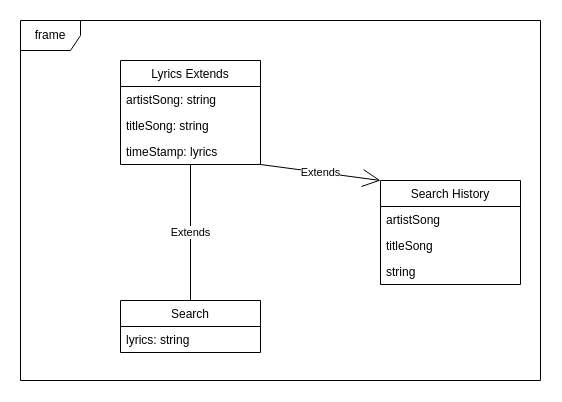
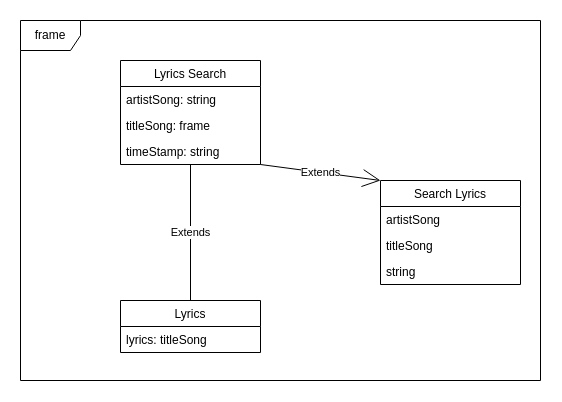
- <mxCell id="5" value="Lyrics Extends" style="swimlane;fontStyle=0;childLayout=stackLayout;horizontal=1;startSize=26;fillColor=none;horizontalStack=0;resizeParent=1;resizeParentMax=0;resizeLast=0;collapsible=1;marginBottom=0;" vertex="1" parent="1"><mxGeometry x="120" y="60" width="140" height="104" as="geometry" /></mxCell>
+ <mxCell id="5" value="Lyrics Search" style="swimlane;fontStyle=0;childLayout=stackLayout;horizontal=1;startSize=26;fillColor=none;horizontalStack=0;resizeParent=1;resizeParentMax=0;resizeLast=0;collapsible=1;marginBottom=0;" vertex="1" parent="1"><mxGeometry x="120" y="60" width="140" height="104" as="geometry" /></mxCell>
- <mxCell id="7" value="titleSong: string" style="text;strokeColor=none;fillColor=none;align=left;verticalAlign=top;spacingLeft=4;spacingRight=4;overflow=hidden;rotatable=0;points=[[0,0.5],[1,0.5]];portConstraint=eastwest;" vertex="1" parent="5"><mxGeometry y="52" width="140" height="26" as="geometry" /></mxCell>
+ <mxCell id="7" value="titleSong: frame" style="text;strokeColor=none;fillColor=none;align=left;verticalAlign=top;spacingLeft=4;spacingRight=4;overflow=hidden;rotatable=0;points=[[0,0.5],[1,0.5]];portConstraint=eastwest;" vertex="1" parent="5"><mxGeometry y="52" width="140" height="26" as="geometry" /></mxCell>
- <mxCell id="8" value="timeStamp: lyrics" style="text;strokeColor=none;fillColor=none;align=left;verticalAlign=top;spacingLeft=4;spacingRight=4;overflow=hidden;rotatable=0;points=[[0,0.5],[1,0.5]];portConstraint=eastwest;" vertex="1" parent="5"><mxGeometry y="78" width="140" height="26" as="geometry" /></mxCell>
+ <mxCell id="8" value="timeStamp: string" style="text;strokeColor=none;fillColor=none;align=left;verticalAlign=top;spacingLeft=4;spacingRight=4;overflow=hidden;rotatable=0;points=[[0,0.5],[1,0.5]];portConstraint=eastwest;" vertex="1" parent="5"><mxGeometry y="78" width="140" height="26" as="geometry" /></mxCell>
- <mxCell id="9" value="Search History" style="swimlane;fontStyle=0;childLayout=stackLayout;horizontal=1;startSize=26;fillColor=none;horizontalStack=0;resizeParent=1;resizeParentMax=0;resizeLast=0;collapsible=1;marginBottom=0;" vertex="1" parent="1"><mxGeometry x="380" y="180" width="140" height="104" as="geometry" /></mxCell>
+ <mxCell id="9" value="Search Lyrics" style="swimlane;fontStyle=0;childLayout=stackLayout;horizontal=1;startSize=26;fillColor=none;horizontalStack=0;resizeParent=1;resizeParentMax=0;resizeLast=0;collapsible=1;marginBottom=0;" vertex="1" parent="1"><mxGeometry x="380" y="180" width="140" height="104" as="geometry" /></mxCell>
- <mxCell id="13" value="Search" style="swimlane;fontStyle=0;childLayout=stackLayout;horizontal=1;startSize=26;fillColor=none;horizontalStack=0;resizeParent=1;resizeParentMax=0;resizeLast=0;collapsible=1;marginBottom=0;" vertex="1" parent="1"><mxGeometry x="120" y="300" width="140" height="52" as="geometry" /></mxCell>
+ <mxCell id="13" value="Lyrics" style="swimlane;fontStyle=0;childLayout=stackLayout;horizontal=1;startSize=26;fillColor=none;horizontalStack=0;resizeParent=1;resizeParentMax=0;resizeLast=0;collapsible=1;marginBottom=0;" vertex="1" parent="1"><mxGeometry x="120" y="300" width="140" height="52" as="geometry" /></mxCell>
- <mxCell id="14" value="lyrics: string" style="text;strokeColor=none;fillColor=none;align=left;verticalAlign=top;spacingLeft=4;spacingRight=4;overflow=hidden;rotatable=0;points=[[0,0.5],[1,0.5]];portConstraint=eastwest;" vertex="1" parent="13"><mxGeometry y="26" width="140" height="26" as="geometry" /></mxCell>
+ <mxCell id="14" value="lyrics: titleSong" style="text;strokeColor=none;fillColor=none;align=left;verticalAlign=top;spacingLeft=4;spacingRight=4;overflow=hidden;rotatable=0;points=[[0,0.5],[1,0.5]];portConstraint=eastwest;" vertex="1" parent="13"><mxGeometry y="26" width="140" height="26" as="geometry" /></mxCell>
